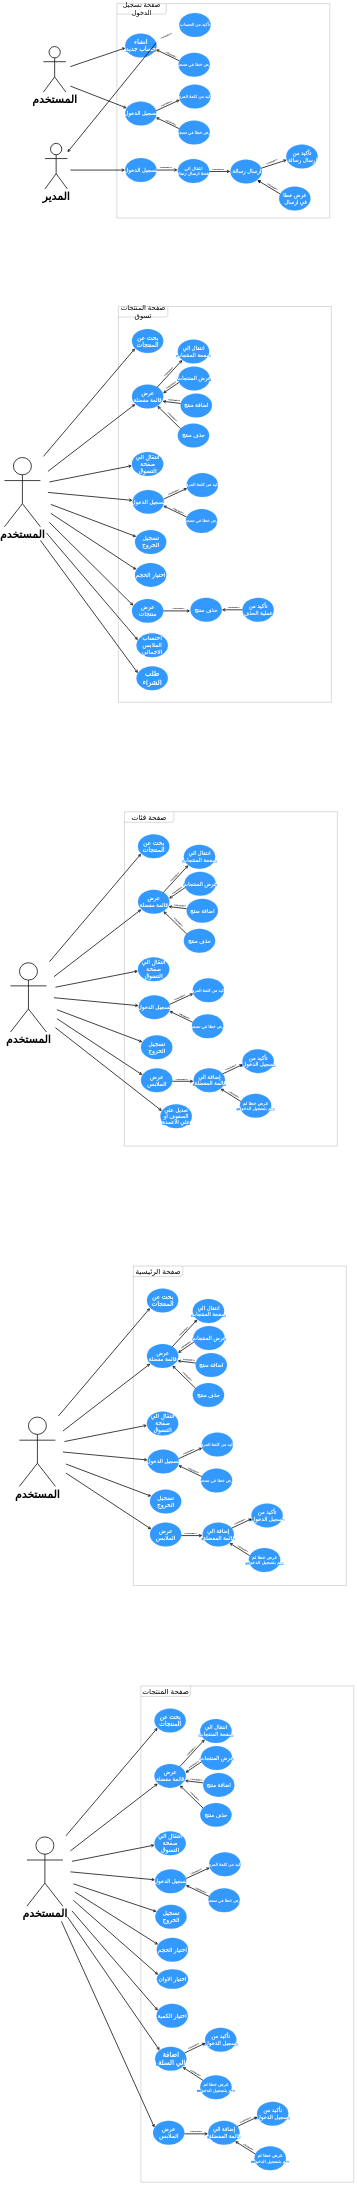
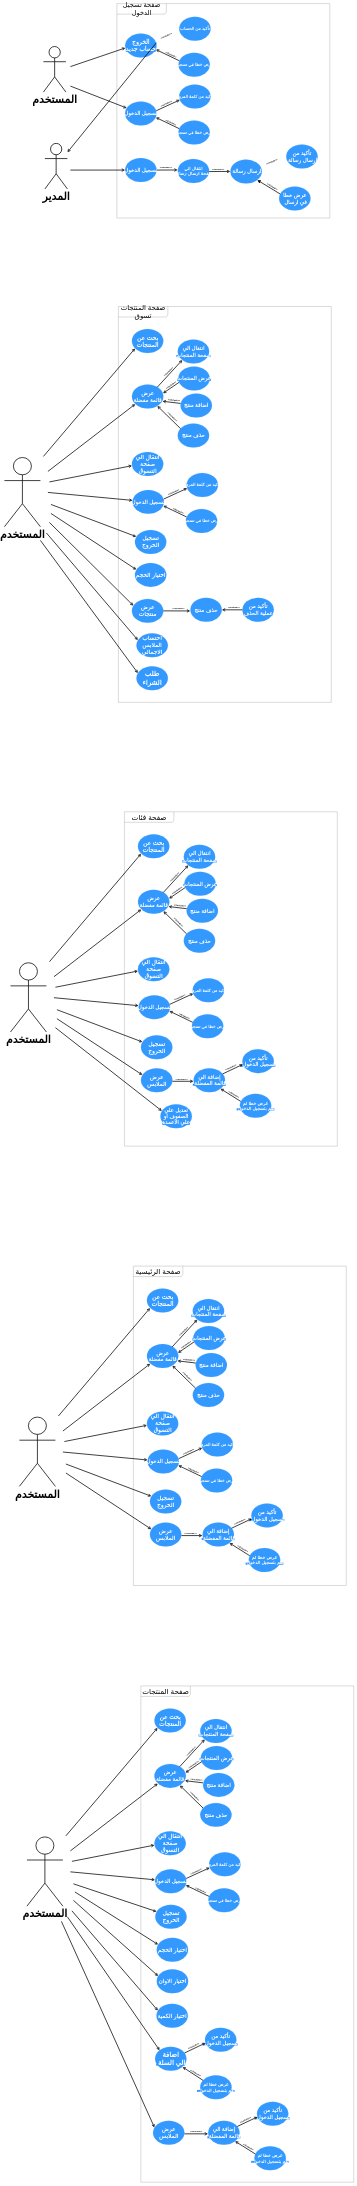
- <mxCell id="7" value="&lt;span style=&quot;text-wrap: nowrap;&quot;&gt;&lt;font style=&quot;font-size: 28px;&quot;&gt;&lt;b style=&quot;&quot;&gt;&lt;font color=&quot;#ffffff&quot; style=&quot;&quot;&gt;تأكيد من الحساب&lt;/font&gt;&lt;/b&gt;&lt;/font&gt;&lt;/span&gt;&lt;span style=&quot;background-color: rgb(51, 153, 255);&quot;&gt;&lt;br&gt;&lt;/span&gt;" style="ellipse;whiteSpace=wrap;html=1;fillColor=#3399FF;strokeColor=#66B2FF;" vertex="1" parent="1"><mxGeometry x="1185.59" y="82" width="210" height="160" as="geometry" /></mxCell>
+ <mxCell id="7" value="&lt;span style=&quot;text-wrap: nowrap;&quot;&gt;&lt;font style=&quot;font-size: 28px;&quot;&gt;&lt;b style=&quot;&quot;&gt;&lt;font color=&quot;#ffffff&quot; style=&quot;&quot;&gt;تأكيد من الحساب&lt;/font&gt;&lt;/b&gt;&lt;/font&gt;&lt;/span&gt;&lt;span style=&quot;background-color: rgb(51, 153, 255);&quot;&gt;&lt;br&gt;&lt;/span&gt;" style="ellipse;whiteSpace=wrap;html=1;fillColor=#3399FF;strokeColor=#66B2FF;" vertex="1" parent="1"><mxGeometry x="1185.59" y="107" width="210" height="160" as="geometry" /></mxCell>
- <mxCell id="4" value="&lt;b style=&quot;color: rgb(255, 255, 255); background-color: rgb(51, 153, 255);&quot;&gt;&lt;font style=&quot;font-size: 40px;&quot;&gt;انشاء حساب جديد&lt;/font&gt;&lt;/b&gt;&lt;span style=&quot;background-color: rgb(51, 153, 255);&quot;&gt;&lt;br&gt;&lt;/span&gt;" style="ellipse;whiteSpace=wrap;html=1;fillColor=#3399FF;strokeColor=#66B2FF;" vertex="1" parent="1"><mxGeometry x="824.99" y="220" width="210" height="160" as="geometry" /></mxCell>
+ <mxCell id="4" value="&lt;b style=&quot;color: rgb(255, 255, 255); background-color: rgb(51, 153, 255);&quot;&gt;&lt;font style=&quot;font-size: 40px;&quot;&gt;الخروج حساب جديد&lt;/font&gt;&lt;/b&gt;&lt;span style=&quot;background-color: rgb(51, 153, 255);&quot;&gt;&lt;br&gt;&lt;/span&gt;" style="ellipse;whiteSpace=wrap;html=1;fillColor=#3399FF;strokeColor=#66B2FF;" vertex="1" parent="1"><mxGeometry x="824.99" y="220" width="210" height="160" as="geometry" /></mxCell>
- <mxCell id="29" value="" style="endArrow=open;endFill=1;endSize=12;html=1;rounded=0;entryX=0.022;entryY=0.638;entryDx=0;entryDy=0;entryPerimeter=0;exitX=0.983;exitY=0.36;exitDx=0;exitDy=0;exitPerimeter=0;strokeWidth=5;" edge="1" parent="1" source="22" target="28"><mxGeometry width="160" relative="1" as="geometry"><mxPoint x="1737" y="1124" as="sourcePoint" /><mxPoint x="1863.68" y="1108.95" as="targetPoint" /></mxGeometry></mxCell>
- <mxCell id="206" value="&lt;span style=&quot;background-color: rgb(51, 153, 255);&quot;&gt;&lt;font color=&quot;#ffffff&quot;&gt;&lt;span style=&quot;font-size: 38px;&quot;&gt;&lt;b&gt;اختيار الاوان&lt;/b&gt;&lt;/span&gt;&lt;/font&gt;&lt;br&gt;&lt;/span&gt;" style="ellipse;whiteSpace=wrap;html=1;fillColor=#3399FF;strokeColor=#66B2FF;" vertex="1" parent="1"><mxGeometry x="1035.58" y="13130" width="210" height="130" as="geometry" /></mxCell>
+ <mxCell id="206" value="&lt;span style=&quot;background-color: rgb(51, 153, 255);&quot;&gt;&lt;font color=&quot;#ffffff&quot;&gt;&lt;span style=&quot;font-size: 38px;&quot;&gt;&lt;b&gt;اختيار الاوان&lt;/b&gt;&lt;/span&gt;&lt;/font&gt;&lt;br&gt;&lt;/span&gt;" style="ellipse;whiteSpace=wrap;html=1;fillColor=#3399FF;strokeColor=#66B2FF;" vertex="1" parent="1"><mxGeometry x="1035.58" y="13130" width="210" height="160" as="geometry" /></mxCell>
